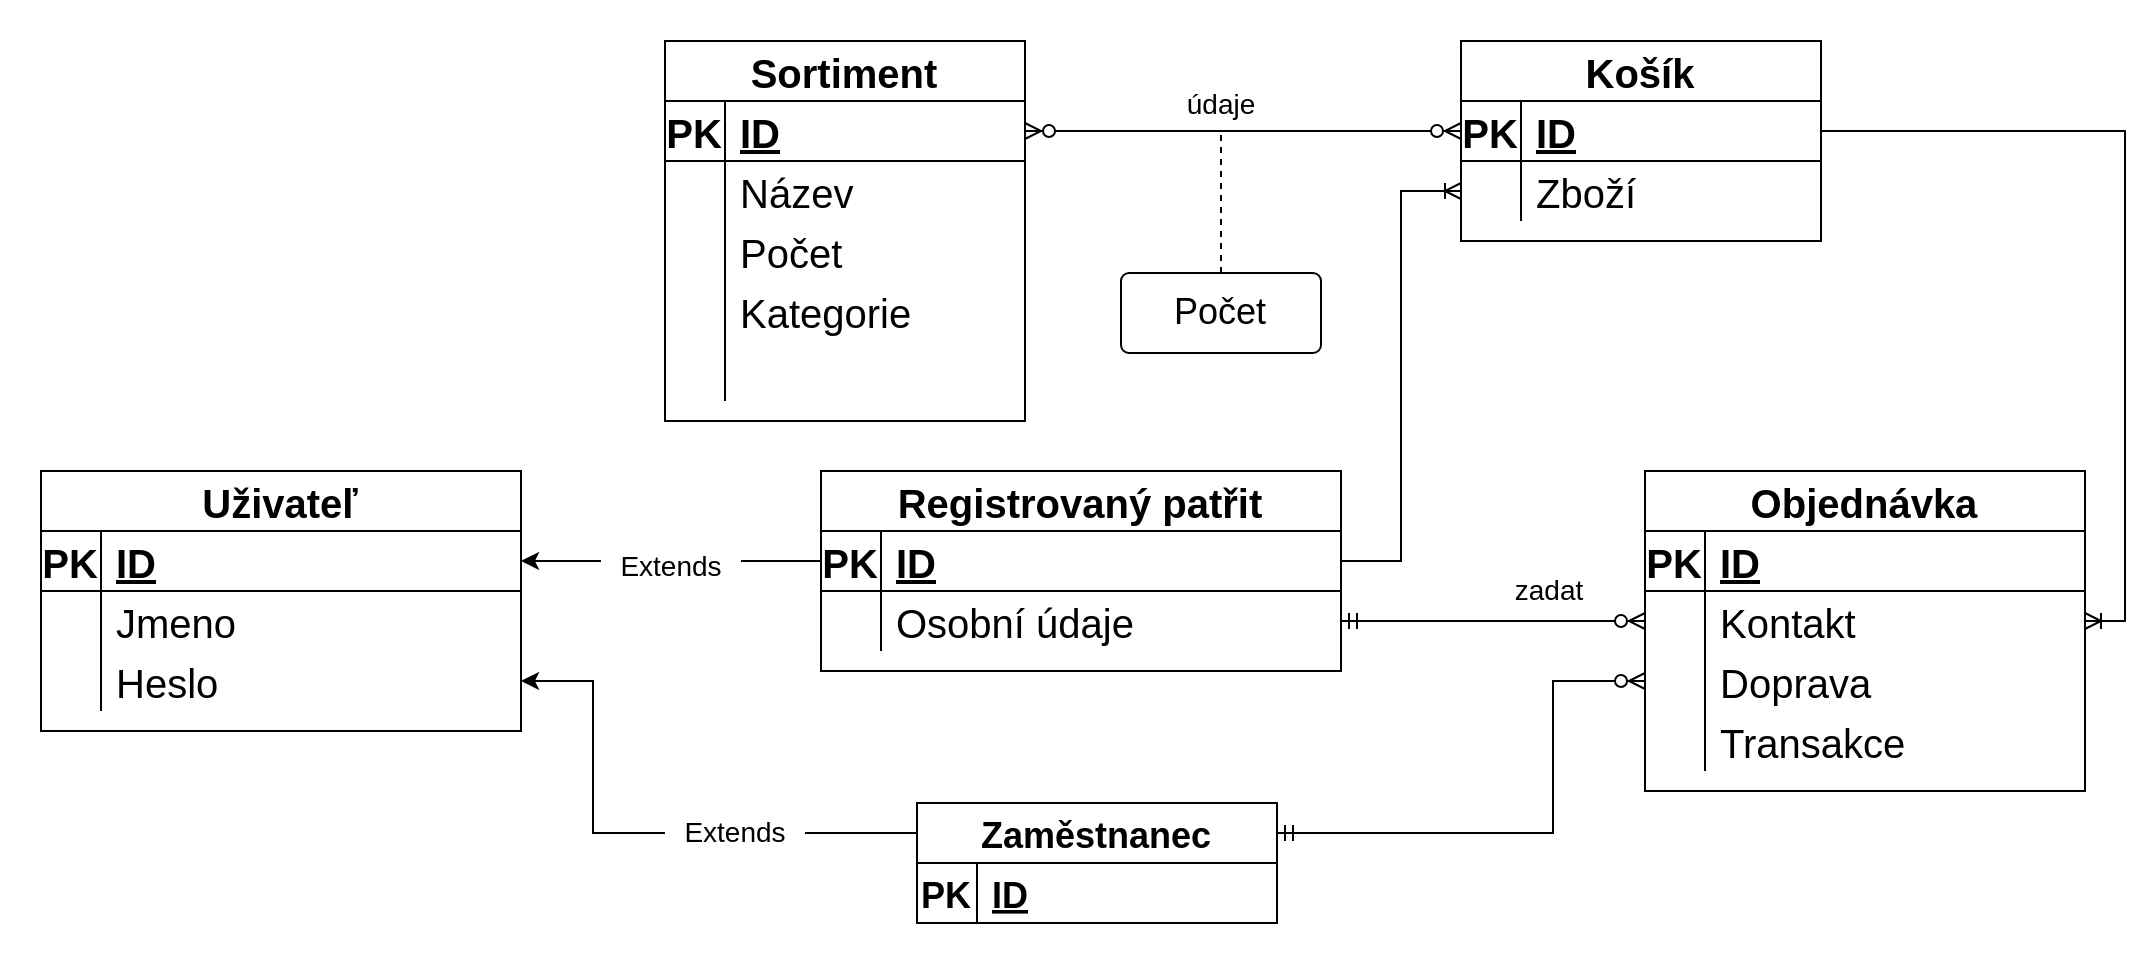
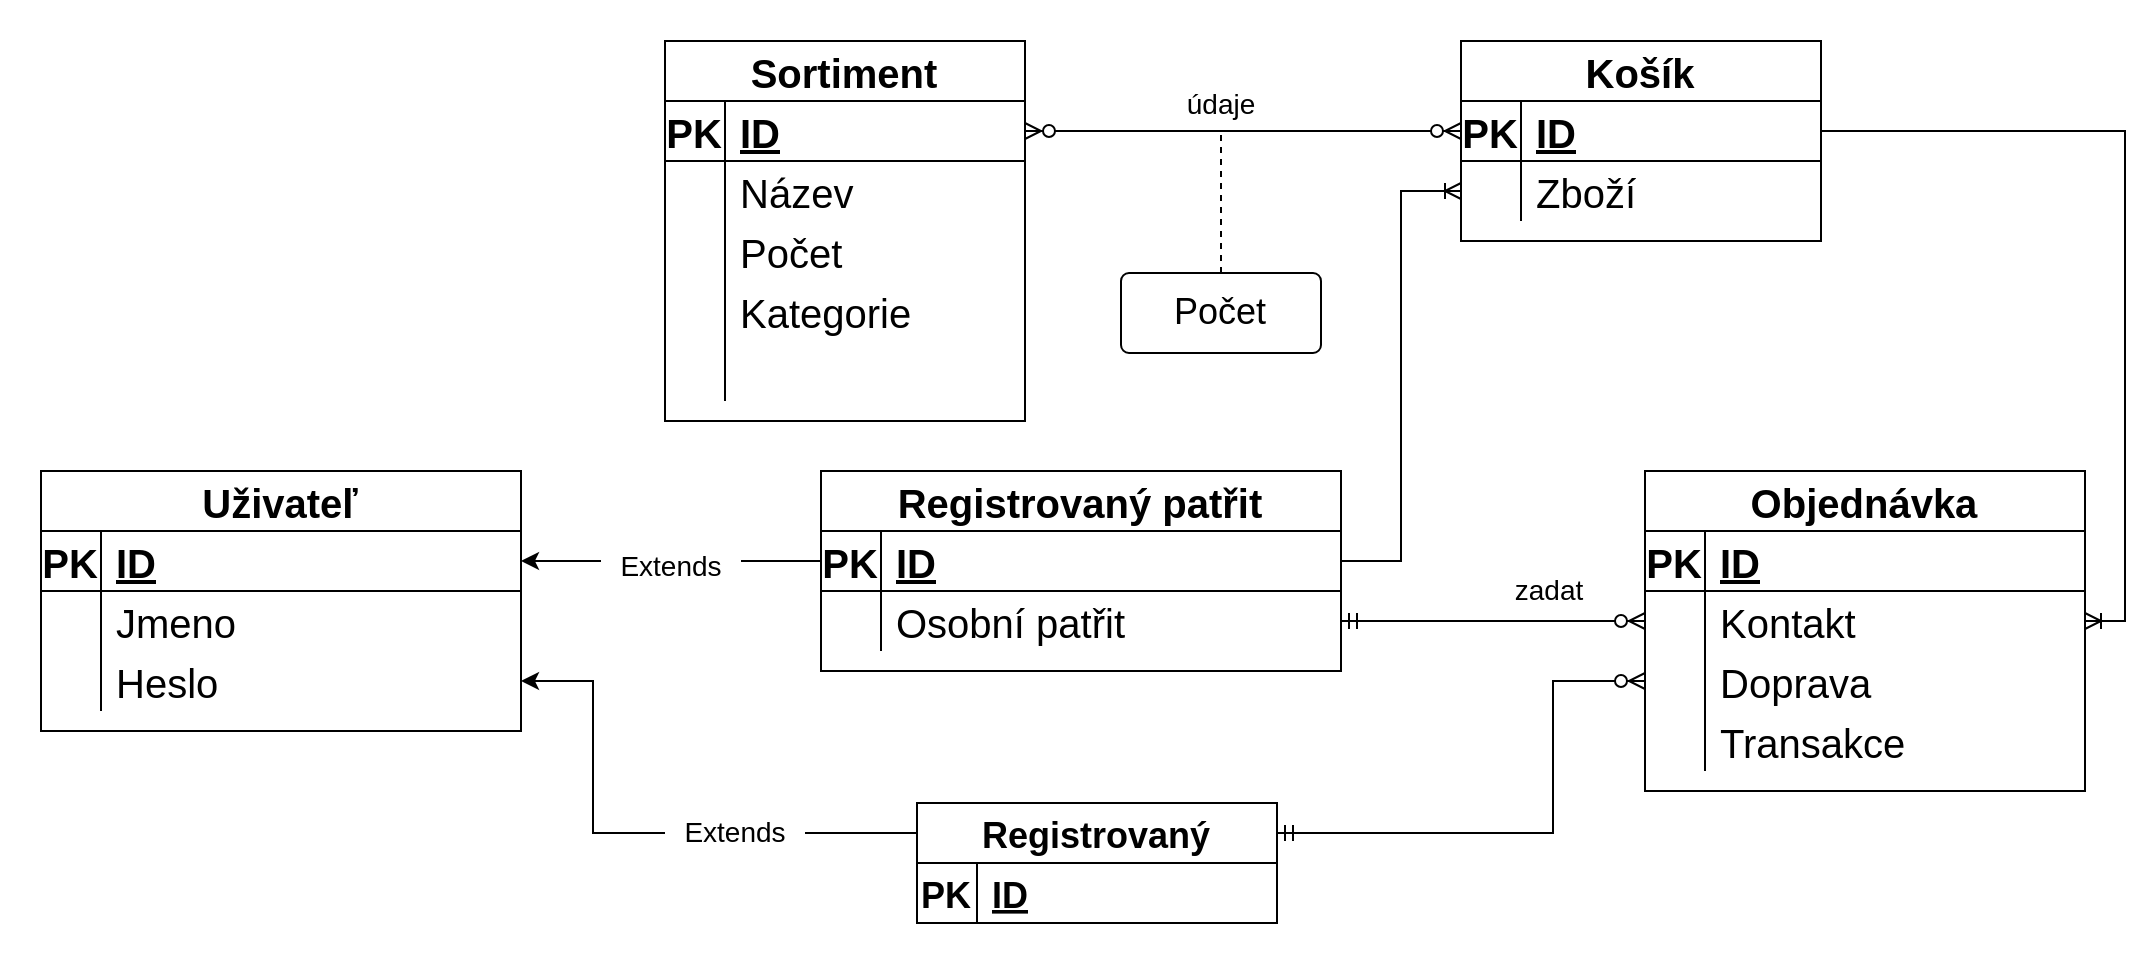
- <mxCell id="41" value="Osobní údaje" style="shape=partialRectangle;connectable=0;fillColor=none;top=0;left=0;bottom=0;right=0;align=left;spacingLeft=6;overflow=hidden;fontSize=20;" parent="39" vertex="1"><mxGeometry x="30" width="230" height="30" as="geometry"><mxRectangle width="230" height="30" as="alternateBounds" /></mxGeometry></mxCell>
+ <mxCell id="41" value="Osobní patřit" style="shape=partialRectangle;connectable=0;fillColor=none;top=0;left=0;bottom=0;right=0;align=left;spacingLeft=6;overflow=hidden;fontSize=20;" parent="39" vertex="1"><mxGeometry x="30" width="230" height="30" as="geometry"><mxRectangle width="230" height="30" as="alternateBounds" /></mxGeometry></mxCell>
- <mxCell id="68" value="Zaměstnanec" style="shape=table;startSize=30;container=1;collapsible=1;childLayout=tableLayout;fixedRows=1;rowLines=0;fontStyle=1;align=center;resizeLast=1;fontSize=18;fillColor=#FFFFFF;gradientColor=none;" parent="1" vertex="1"><mxGeometry x="458" y="401" width="180" height="60" as="geometry" /></mxCell>
+ <mxCell id="68" value="Registrovaný" style="shape=table;startSize=30;container=1;collapsible=1;childLayout=tableLayout;fixedRows=1;rowLines=0;fontStyle=1;align=center;resizeLast=1;fontSize=18;fillColor=#FFFFFF;gradientColor=none;" parent="1" vertex="1"><mxGeometry x="458" y="401" width="180" height="60" as="geometry" /></mxCell>
